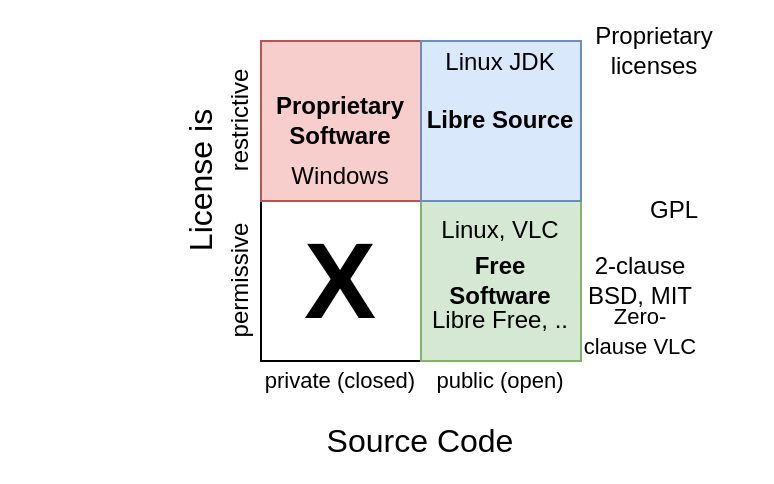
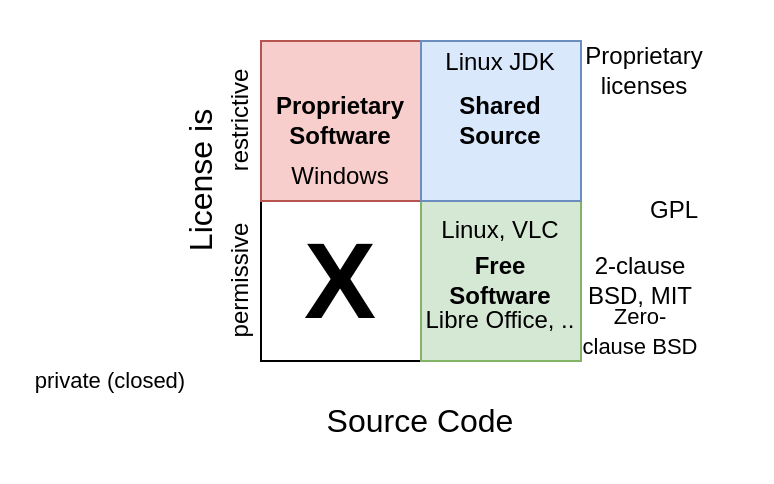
- <mxCell id="18" value="Proprietary licenses" style="text;strokeColor=none;align=center;fillColor=none;html=1;verticalAlign=middle;whiteSpace=wrap;rounded=0;" vertex="1" parent="1"><mxGeometry x="299" y="10" width="56" height="30" as="geometry" /></mxCell>
+ <mxCell id="18" value="Proprietary licenses" style="text;strokeColor=none;align=center;fillColor=none;html=1;verticalAlign=middle;whiteSpace=wrap;rounded=0;" vertex="1" parent="1"><mxGeometry x="294" y="20" width="56" height="30" as="geometry" /></mxCell>
- <mxCell id="23" value="&lt;b&gt;Libre Source&lt;/b&gt;" style="text;html=1;align=center;verticalAlign=middle;whiteSpace=wrap;rounded=0;" vertex="1" parent="1"><mxGeometry x="210" y="45" width="80" height="30" as="geometry" /></mxCell>
+ <mxCell id="23" value="&lt;b&gt;Shared Source&lt;/b&gt;" style="text;html=1;align=center;verticalAlign=middle;whiteSpace=wrap;rounded=0;" vertex="1" parent="1"><mxGeometry x="210" y="45" width="80" height="30" as="geometry" /></mxCell>
- <mxCell id="14" value="Libre Free, .." style="text;html=1;align=center;verticalAlign=middle;whiteSpace=wrap;rounded=0;" vertex="1" parent="1"><mxGeometry x="210" y="150" width="80" height="20" as="geometry" /></mxCell>
+ <mxCell id="14" value="Libre Office, .." style="text;html=1;align=center;verticalAlign=middle;whiteSpace=wrap;rounded=0;" vertex="1" parent="1"><mxGeometry x="210" y="150" width="80" height="20" as="geometry" /></mxCell>
- <mxCell id="21" value="&lt;font style=&quot;font-size: 11px;&quot;&gt;Zero-clause VLC&lt;/font&gt;" style="text;strokeColor=none;align=center;fillColor=none;html=1;verticalAlign=middle;whiteSpace=wrap;rounded=0;" vertex="1" parent="1"><mxGeometry x="290" y="150" width="60" height="30" as="geometry" /></mxCell>
+ <mxCell id="21" value="&lt;font style=&quot;font-size: 11px;&quot;&gt;Zero-clause BSD&lt;/font&gt;" style="text;strokeColor=none;align=center;fillColor=none;html=1;verticalAlign=middle;whiteSpace=wrap;rounded=0;" vertex="1" parent="1"><mxGeometry x="290" y="150" width="60" height="30" as="geometry" /></mxCell>
- <mxCell id="8" value="&lt;font style=&quot;font-size: 11px;&quot;&gt;private (closed)&lt;/font&gt;" style="text;html=1;align=center;verticalAlign=middle;whiteSpace=wrap;rounded=0;" vertex="1" parent="1"><mxGeometry x="130" y="180" width="80" height="20" as="geometry" /></mxCell>
+ <mxCell id="8" value="&lt;font style=&quot;font-size: 11px;&quot;&gt;private (closed)&lt;/font&gt;" style="text;html=1;align=center;verticalAlign=middle;whiteSpace=wrap;rounded=0;" vertex="1" parent="1"><mxGeometry x="15" y="180" width="80" height="20" as="geometry" /></mxCell>
- <mxCell id="7" value="&lt;font style=&quot;font-size: 11px;&quot;&gt;public (open)&lt;/font&gt;" style="text;html=1;align=center;verticalAlign=middle;whiteSpace=wrap;rounded=0;" vertex="1" parent="1"><mxGeometry x="210" y="180" width="80" height="20" as="geometry" /></mxCell>
- <mxCell id="6" value="&lt;font style=&quot;font-size: 16px;&quot;&gt;Source Code&lt;/font&gt;" style="text;html=1;align=center;verticalAlign=middle;whiteSpace=wrap;rounded=0;" vertex="1" parent="1"><mxGeometry x="130" y="210" width="160" height="20" as="geometry" /></mxCell>
+ <mxCell id="6" value="&lt;font style=&quot;font-size: 16px;&quot;&gt;Source Code&lt;/font&gt;" style="text;html=1;align=center;verticalAlign=middle;whiteSpace=wrap;rounded=0;" vertex="1" parent="1"><mxGeometry x="130" y="200" width="160" height="20" as="geometry" /></mxCell>
